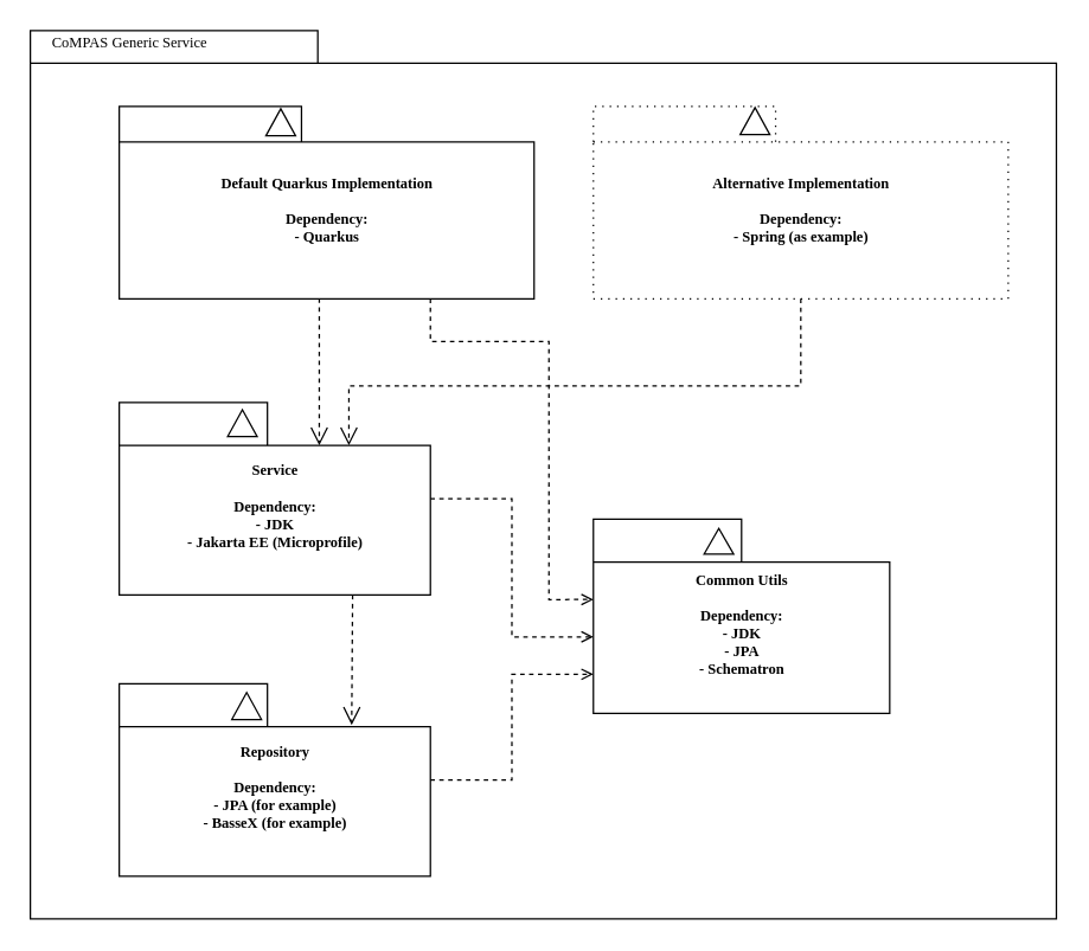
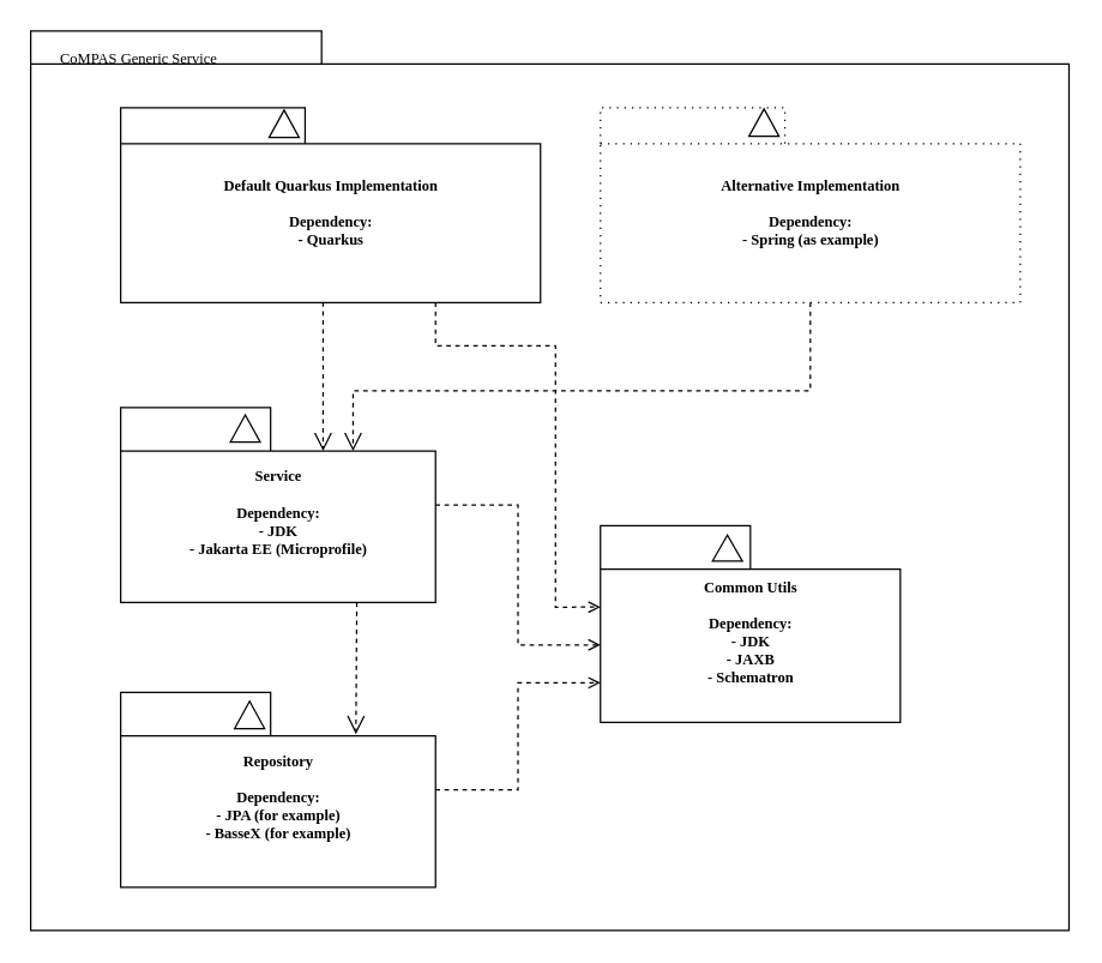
- <mxCell id="6" value="CoMPAS Generic Service" style="text;html=1;align=left;verticalAlign=top;spacingTop=-4;fontSize=10;fontFamily=Verdana" parent="1" vertex="1"><mxGeometry x="32.5" y="20" width="130" height="20" as="geometry" /></mxCell>
+ <mxCell id="6" value="CoMPAS Generic Service" style="text;html=1;align=left;verticalAlign=top;spacingTop=-4;fontSize=10;fontFamily=Verdana" parent="1" vertex="1"><mxGeometry x="37.5" y="30" width="130" height="20" as="geometry" /></mxCell>
- <mxCell id="20" value="Common Utils&lt;br&gt;&lt;br&gt;Dependency:&lt;br&gt;- JDK&lt;br&gt;- JPA&lt;br&gt;- Schematron" style="shape=folder;fontStyle=1;spacingTop=10;tabWidth=100;tabHeight=29;tabPosition=left;html=1;rounded=0;shadow=0;comic=0;labelBackgroundColor=none;strokeWidth=1;fontFamily=Verdana;fontSize=10;align=center;" parent="19" vertex="1"><mxGeometry width="200" height="131.18" as="geometry" /></mxCell>
+ <mxCell id="20" value="Common Utils&lt;br&gt;&lt;br&gt;Dependency:&lt;br&gt;- JDK&lt;br&gt;- JAXB&lt;br&gt;- Schematron" style="shape=folder;fontStyle=1;spacingTop=10;tabWidth=100;tabHeight=29;tabPosition=left;html=1;rounded=0;shadow=0;comic=0;labelBackgroundColor=none;strokeWidth=1;fontFamily=Verdana;fontSize=10;align=center;" parent="19" vertex="1"><mxGeometry width="200" height="131.18" as="geometry" /></mxCell>
